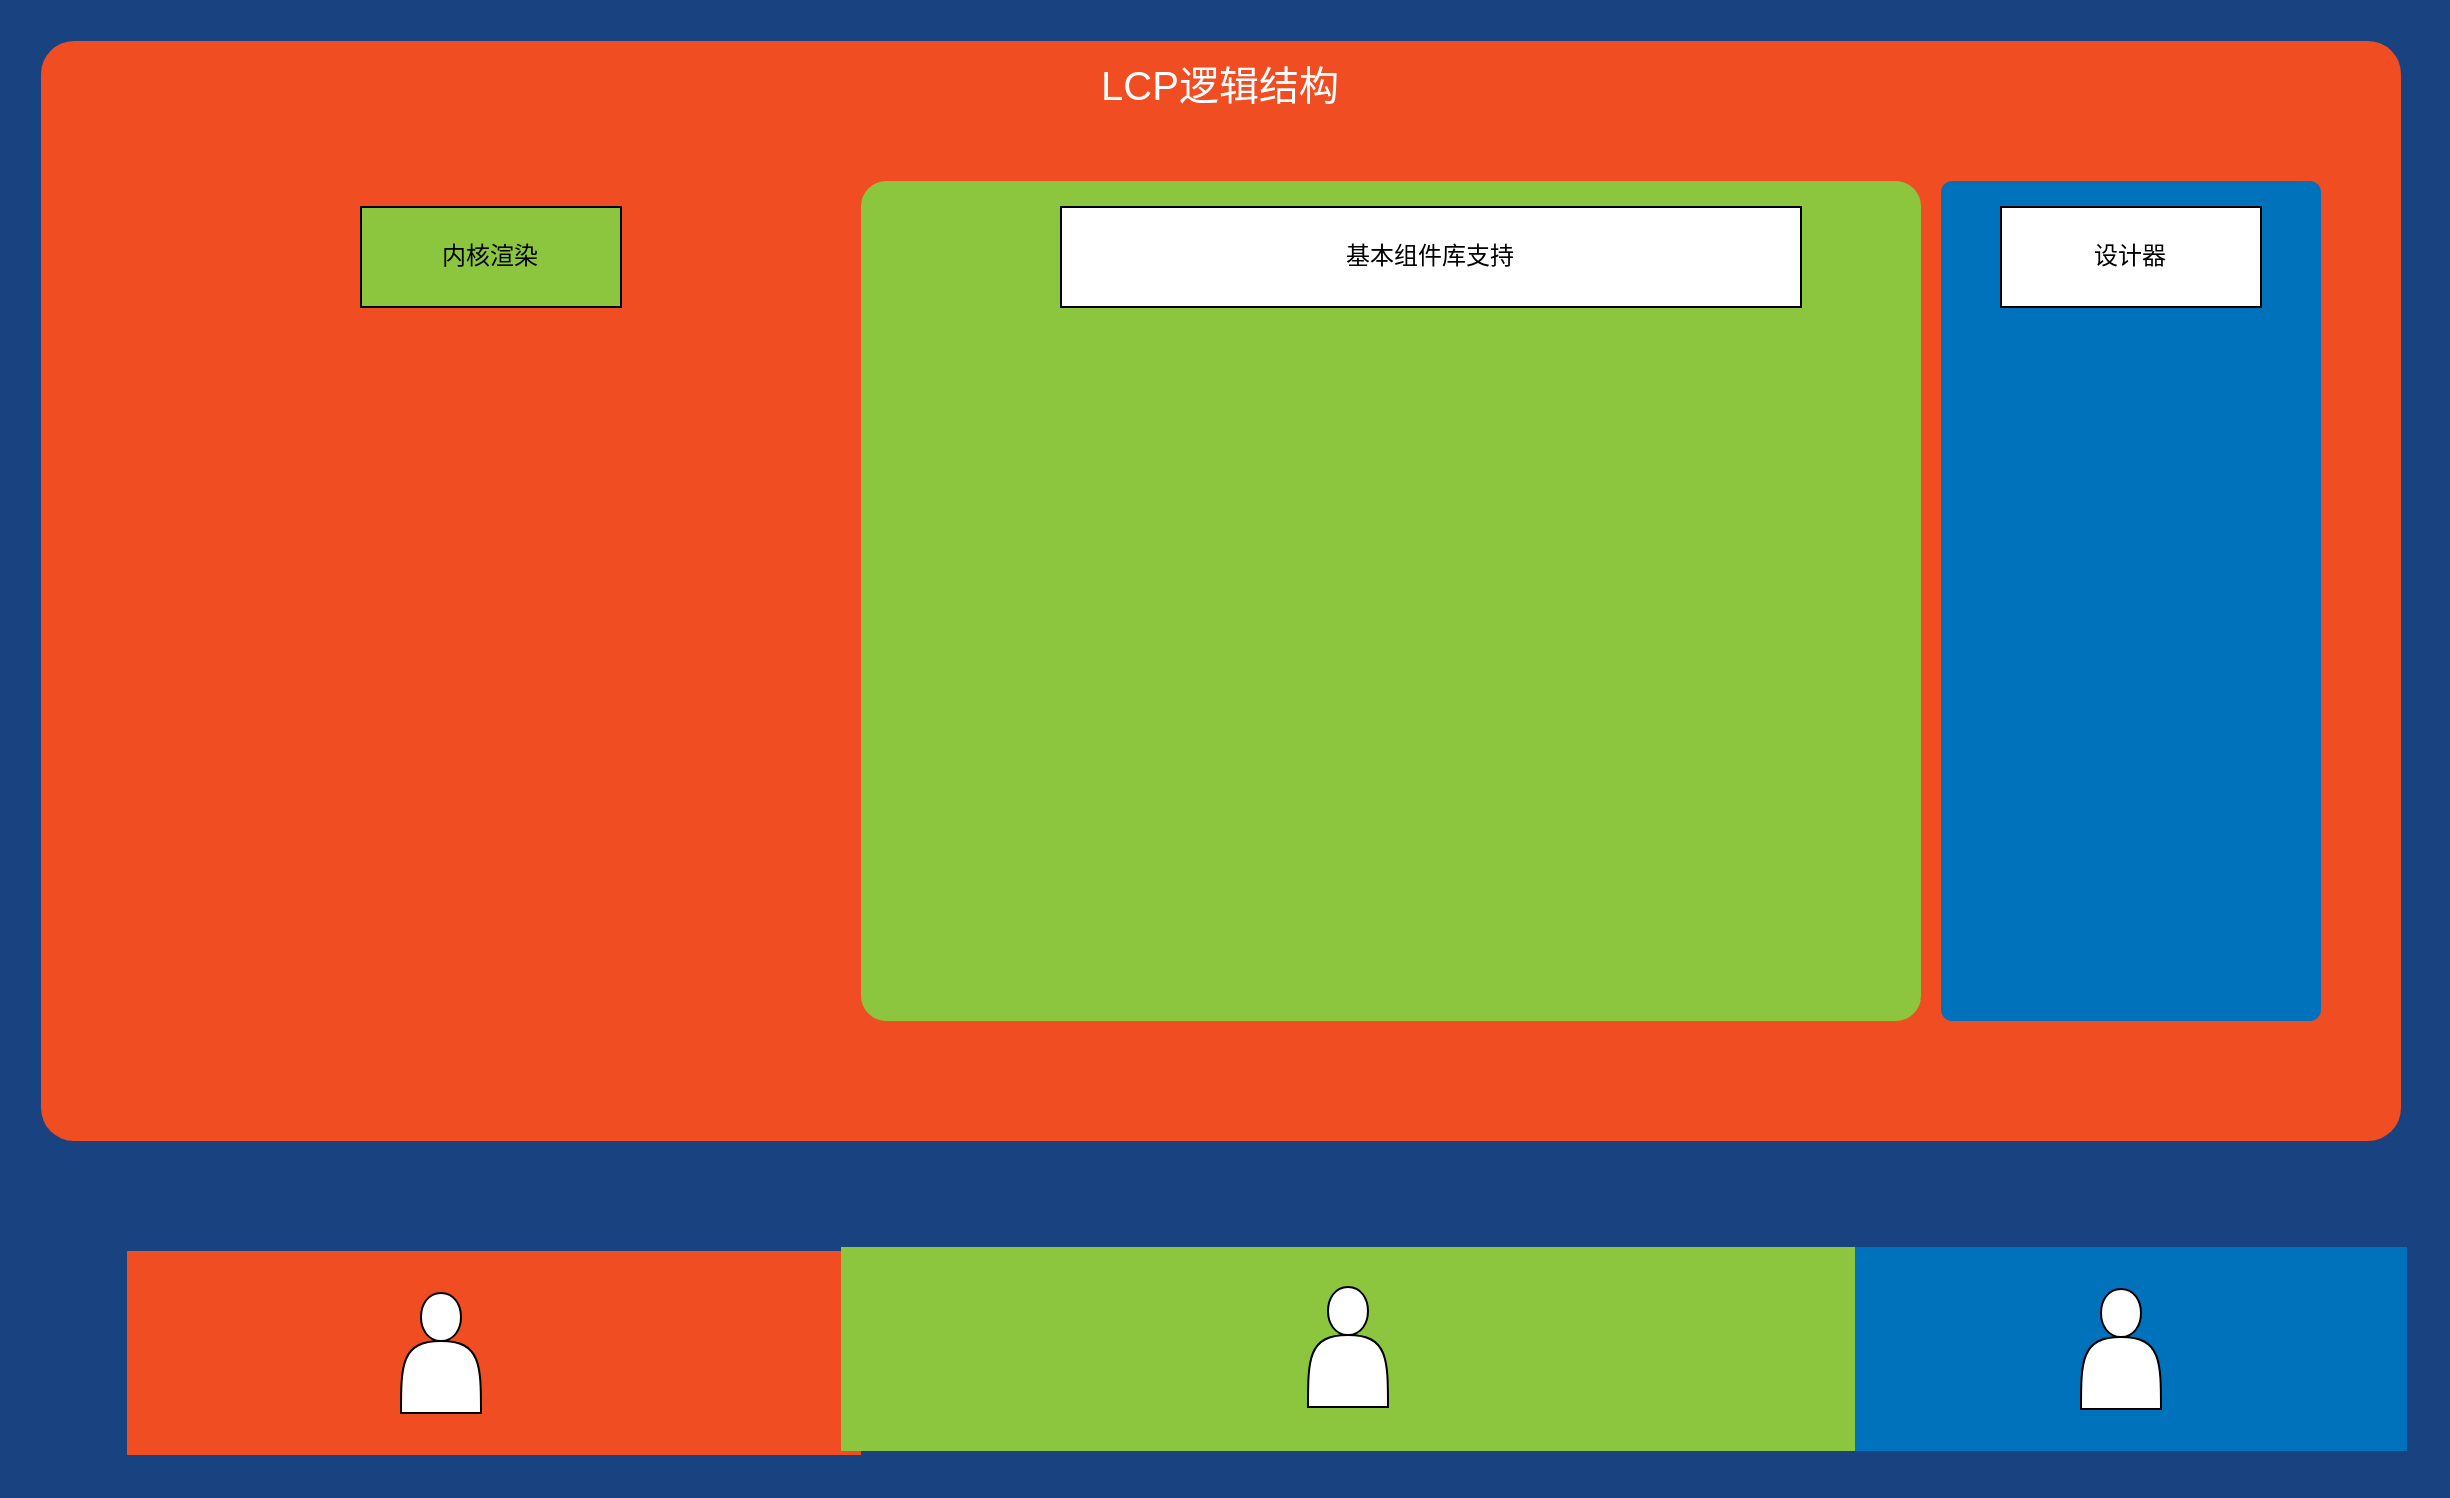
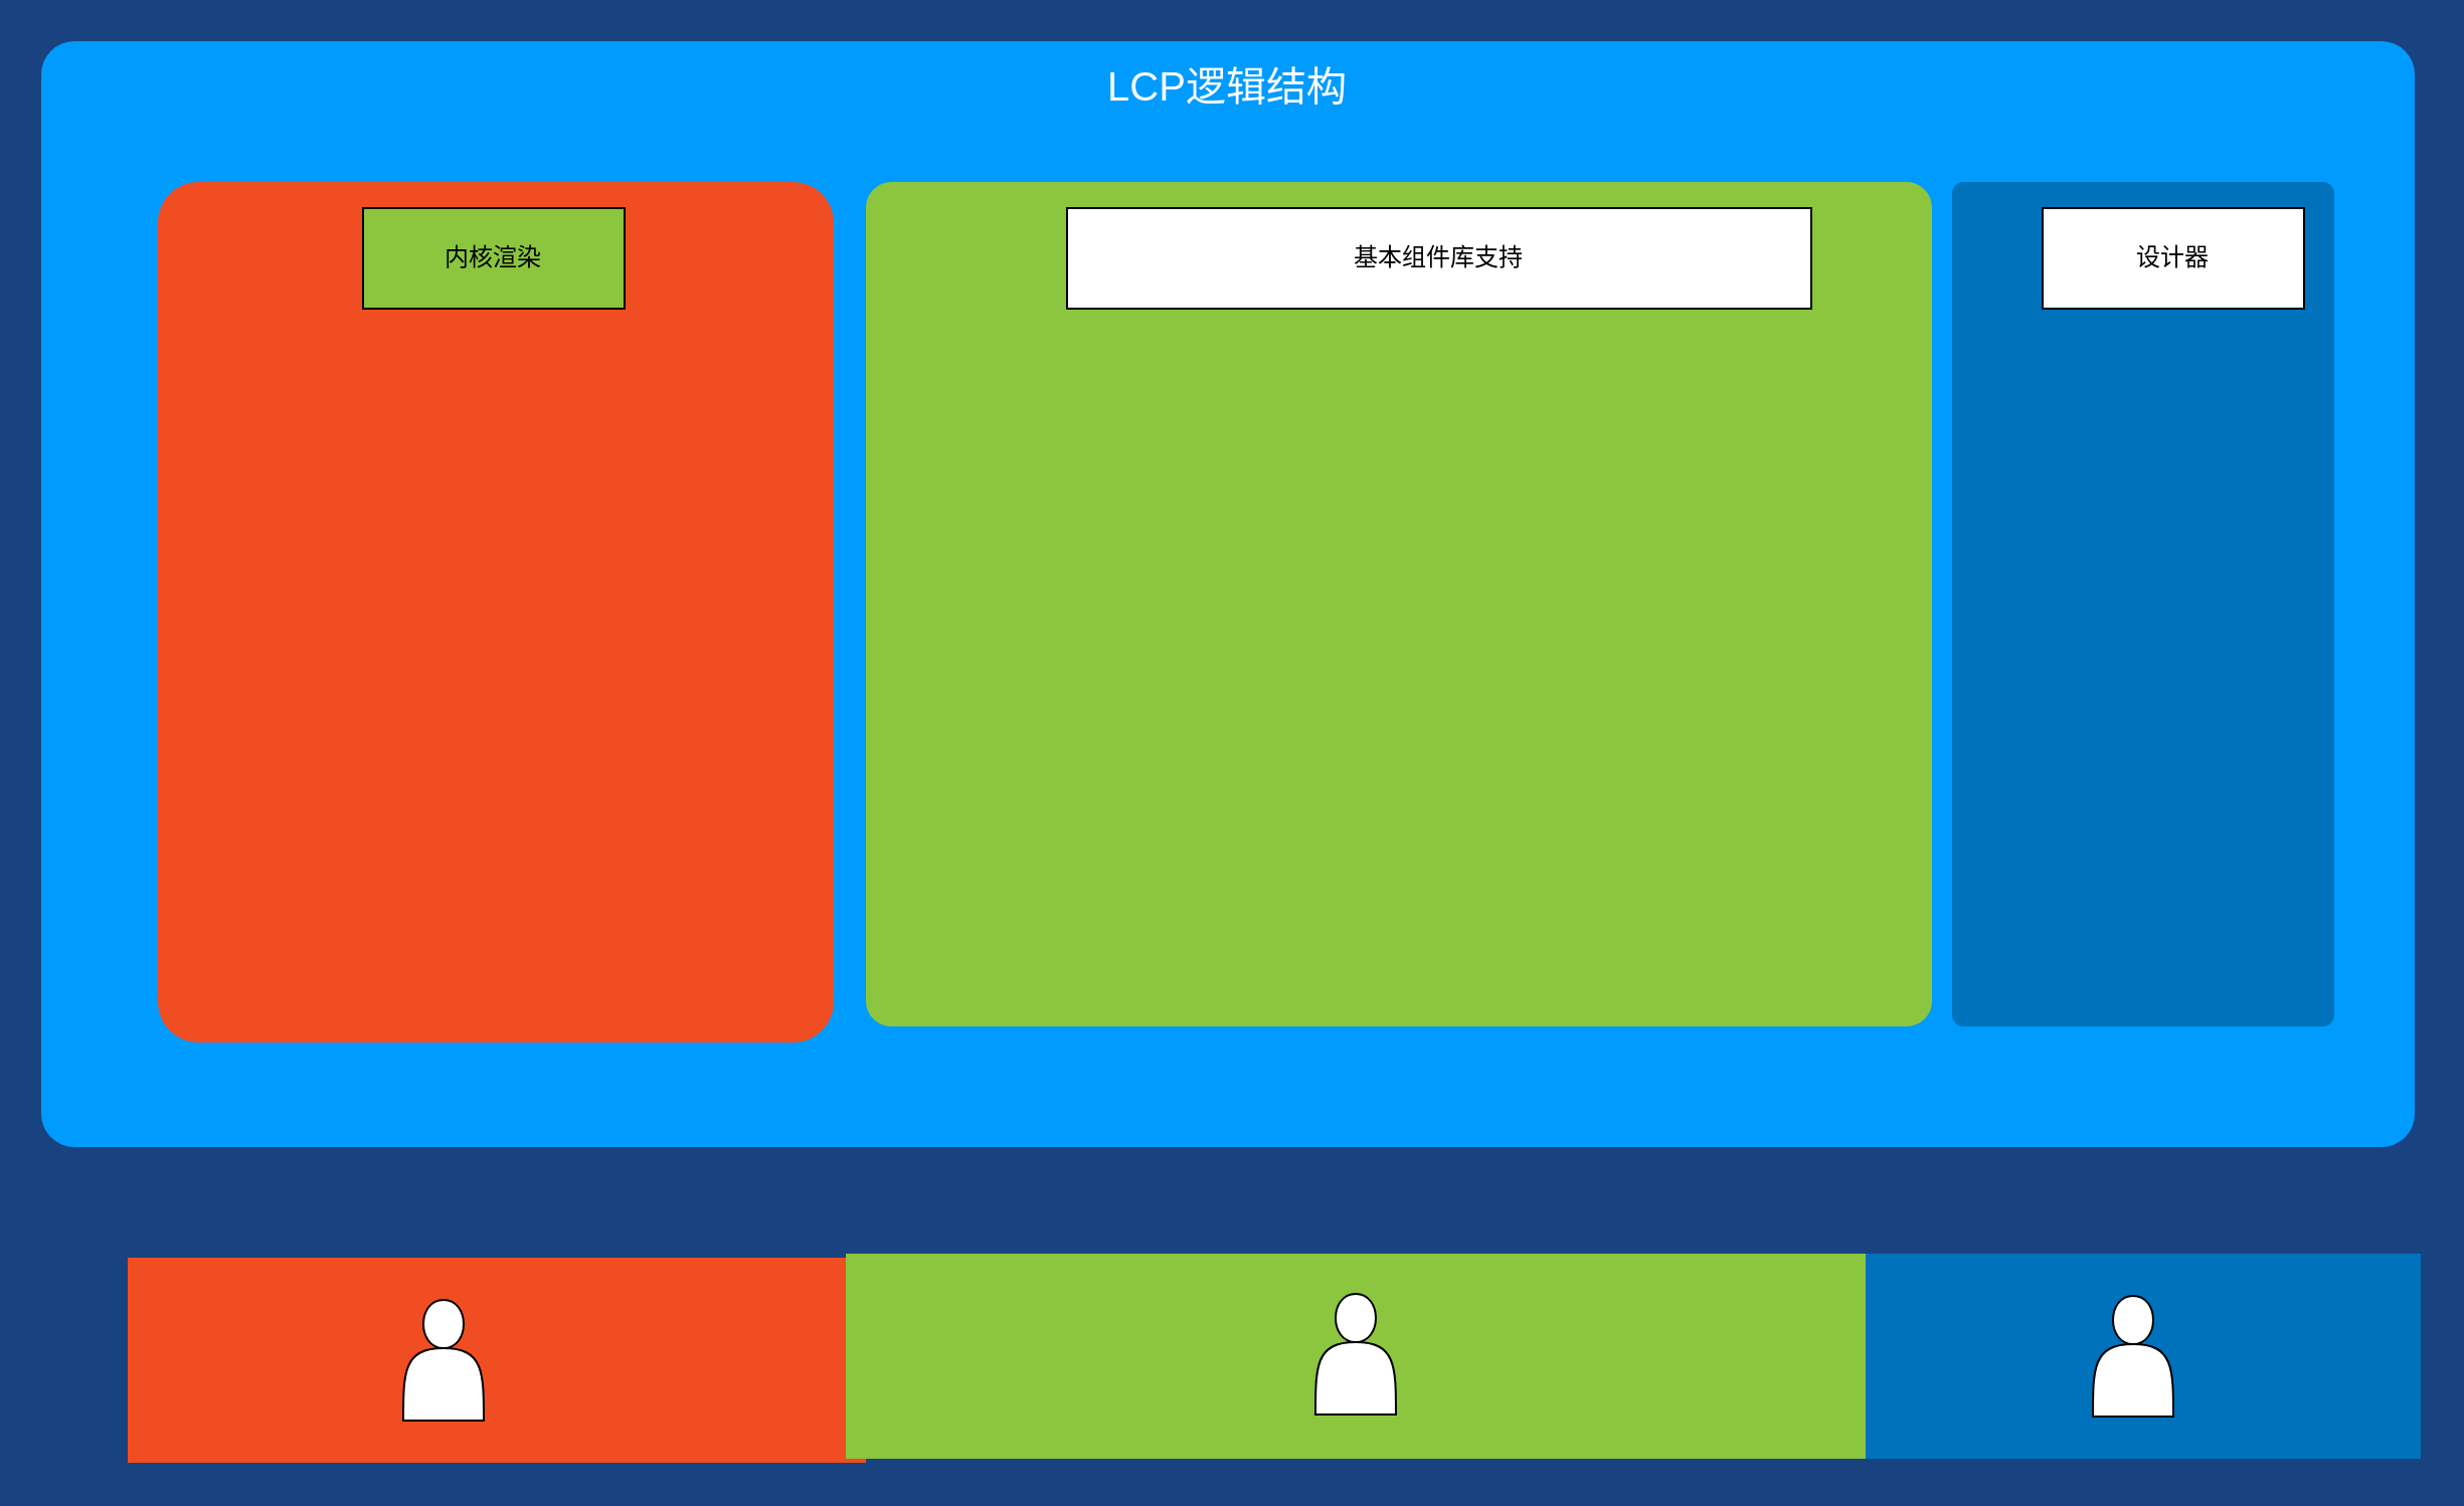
- <mxCell id="2" value="LCP逻辑结构" style="whiteSpace=wrap;html=1;rounded=1;shadow=0;strokeColor=none;strokeWidth=2;fillColor=#f04d22;fontSize=20;fontColor=#FFFFFF;align=center;arcSize=3;verticalAlign=top;spacingTop=4;" parent="1" vertex="1"><mxGeometry x="20" y="20" width="1180" height="550" as="geometry" /></mxCell>
+ <mxCell id="2" value="LCP逻辑结构" style="whiteSpace=wrap;html=1;rounded=1;shadow=0;strokeColor=none;strokeWidth=2;fillColor=#009BFF;fontSize=20;fontColor=#FFFFFF;align=center;arcSize=3;verticalAlign=top;spacingTop=4;" parent="1" vertex="1"><mxGeometry x="20" y="20" width="1180" height="550" as="geometry" /></mxCell>
- <mxCell id="11" value="设计器" style="rounded=0;whiteSpace=wrap;html=1;" vertex="1" parent="1"><mxGeometry x="1000" y="103" width="130" height="50" as="geometry" /></mxCell>
+ <mxCell id="11" value="设计器" style="rounded=0;whiteSpace=wrap;html=1;" vertex="1" parent="1"><mxGeometry x="1015" y="103" width="130" height="50" as="geometry" /></mxCell>
